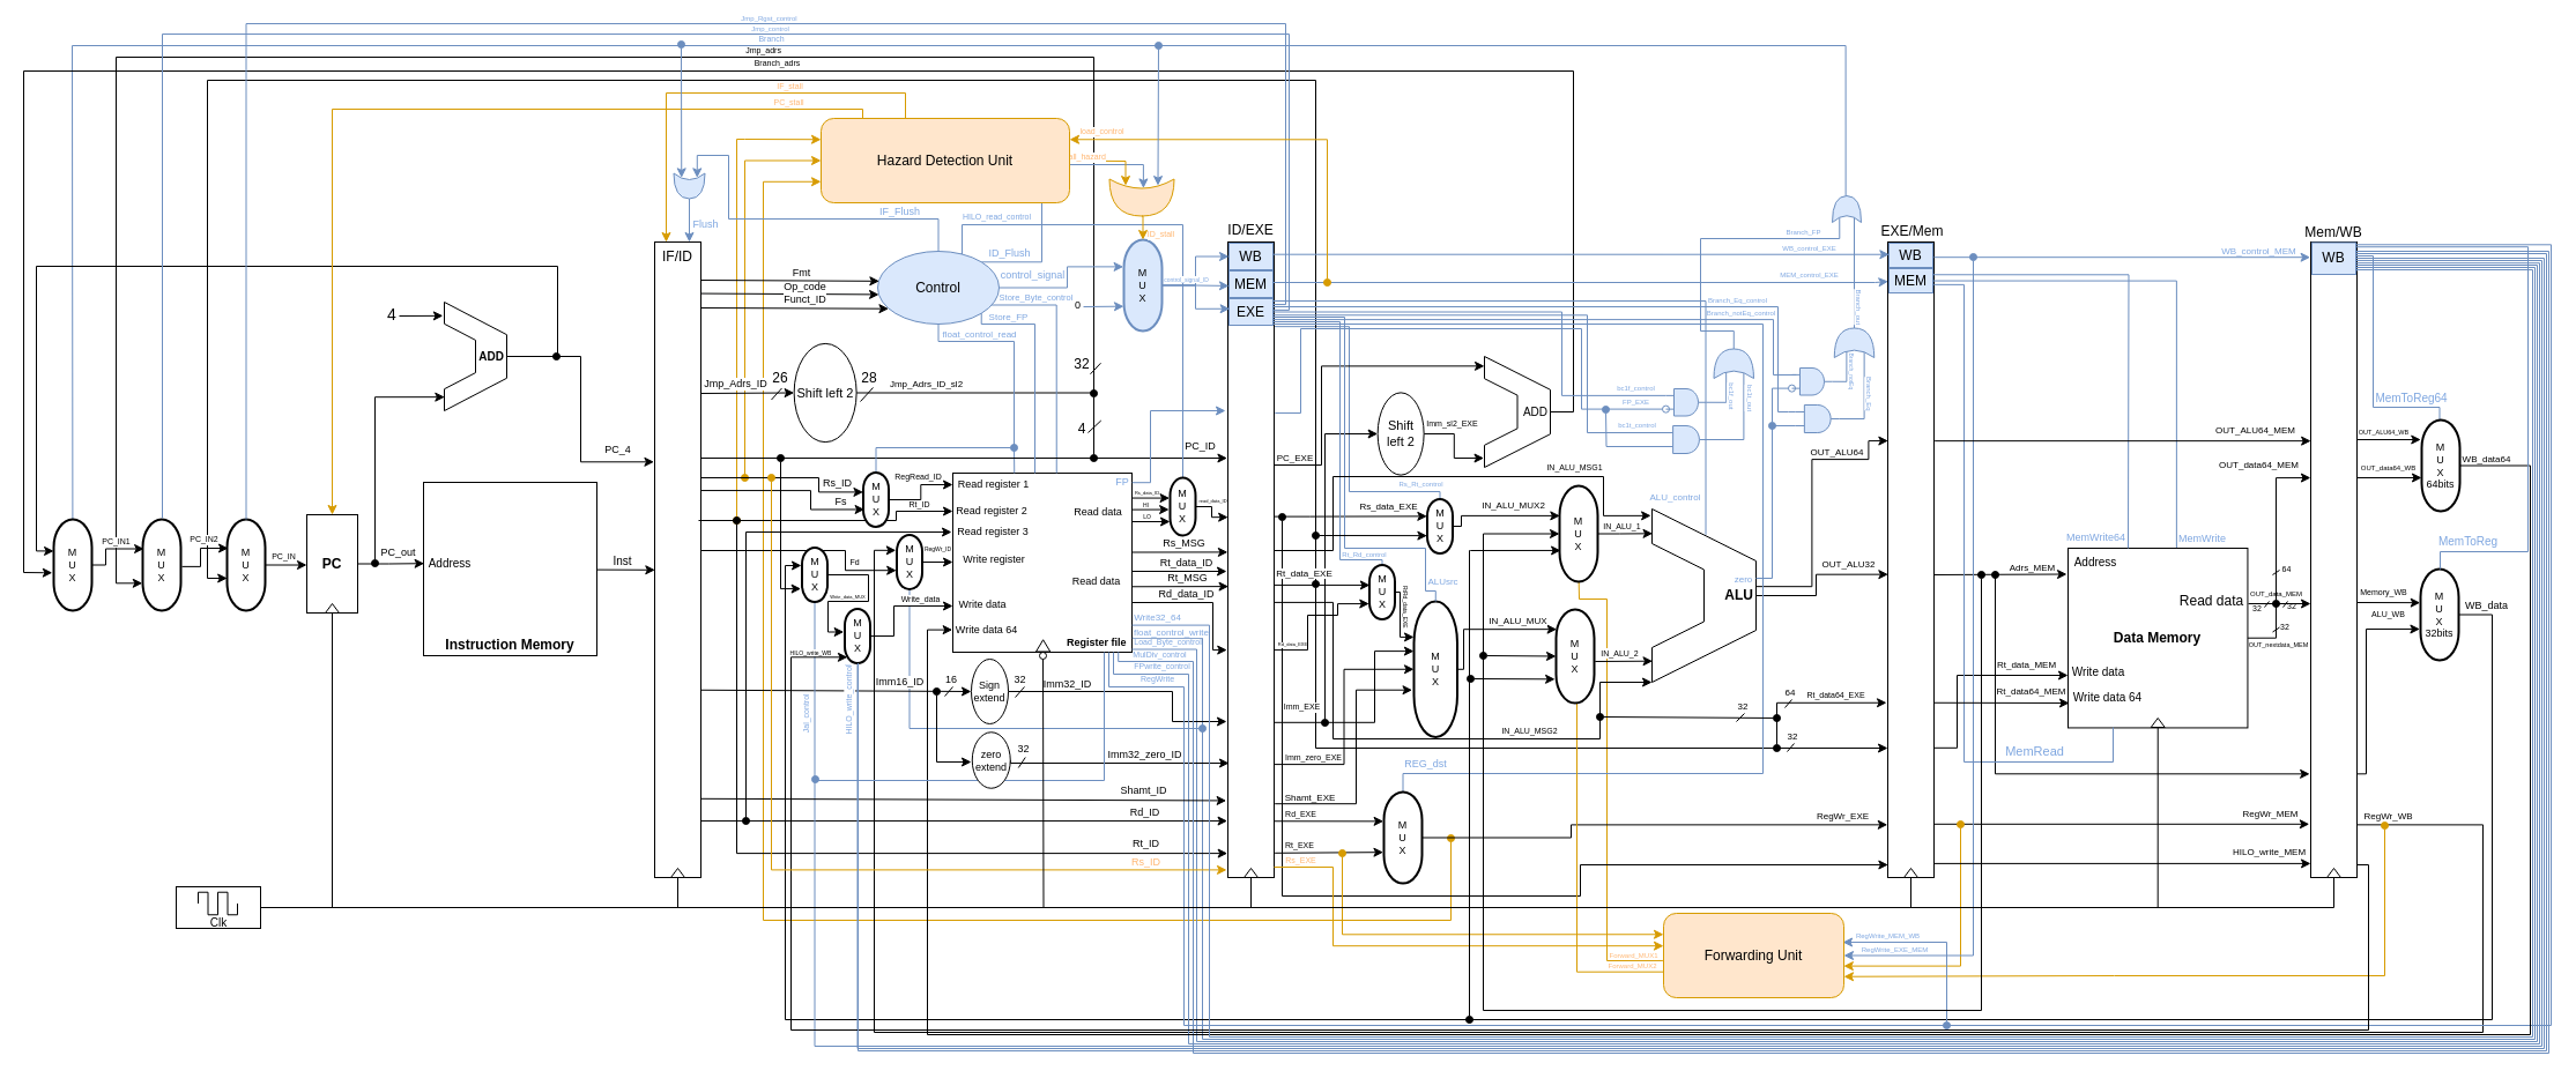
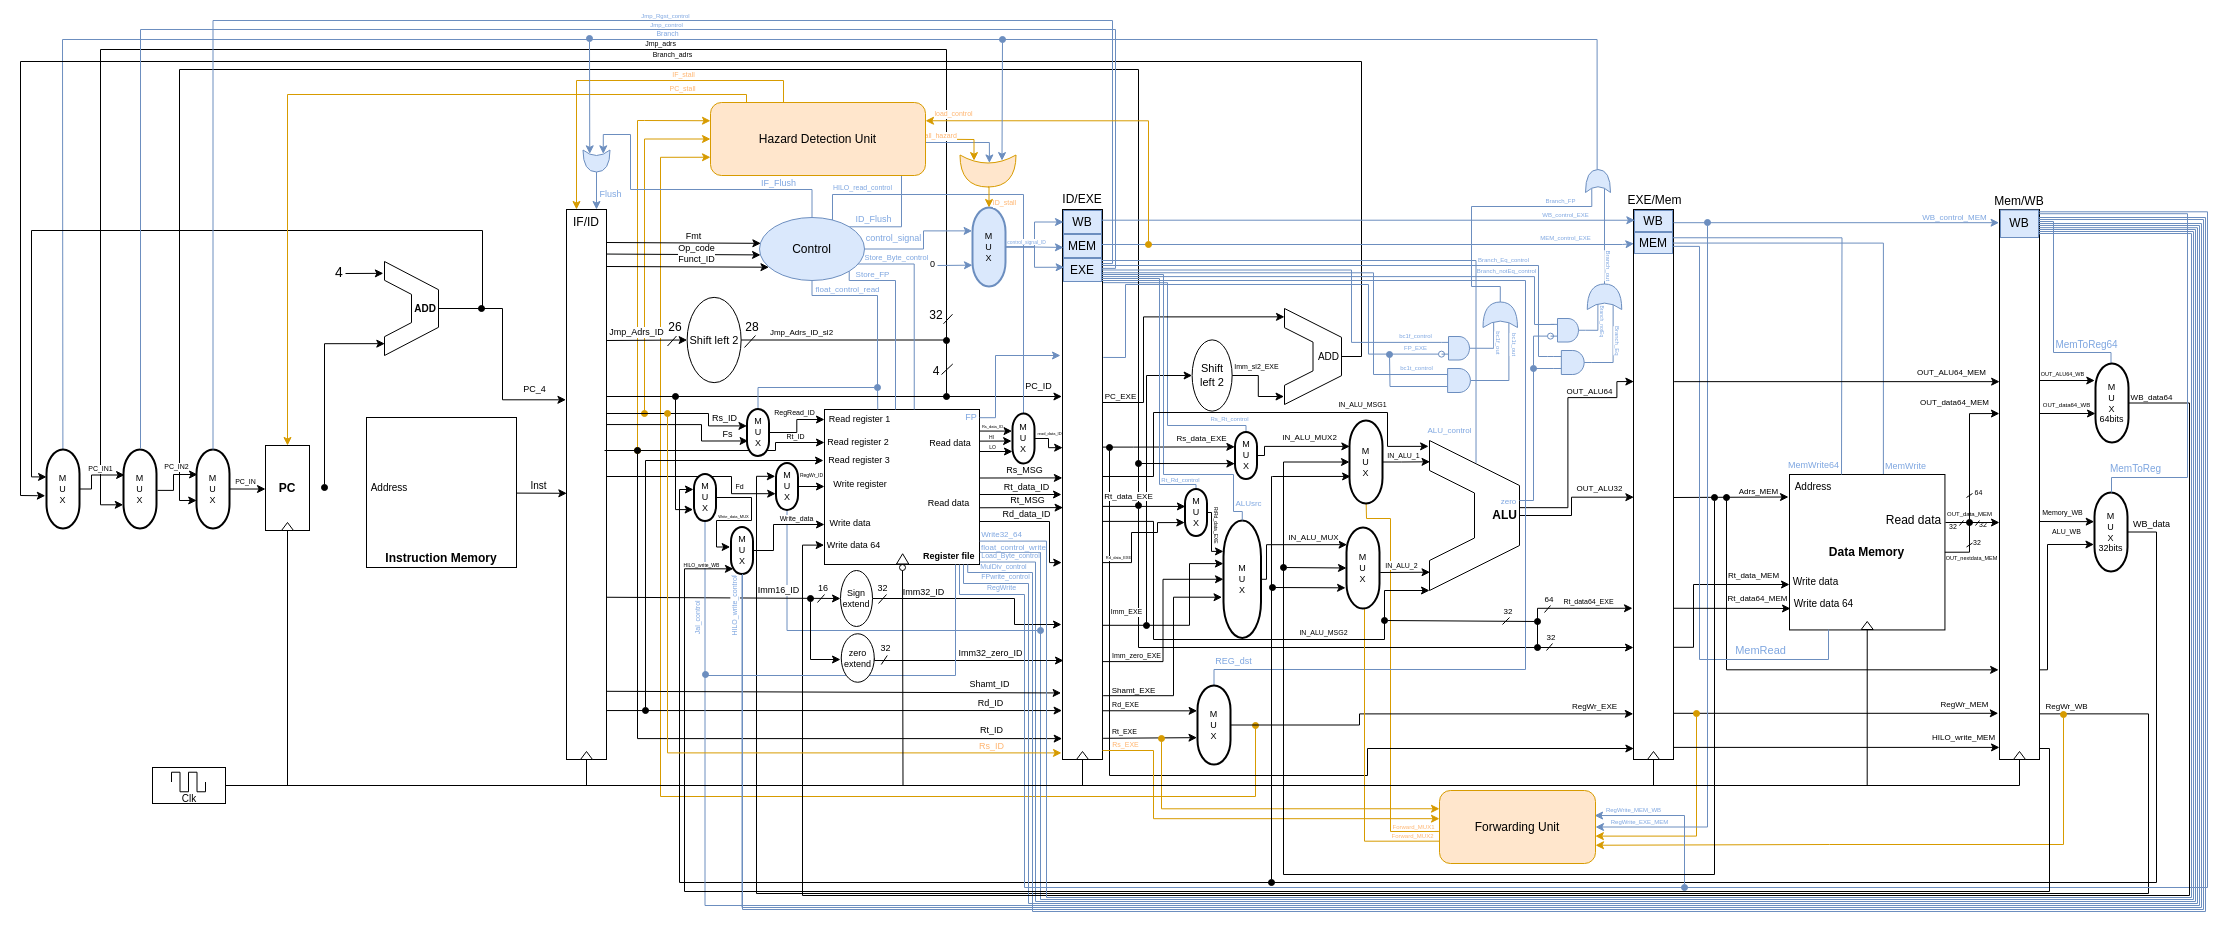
- <mxCell id="35" style="edgeStyle=orthogonalEdgeStyle;rounded=0;orthogonalLoop=1;jettySize=auto;html=1;exitX=1;exitY=0.5;exitDx=0;exitDy=0;entryX=0.004;entryY=0.468;entryDx=0;entryDy=0;entryPerimeter=0;" parent="1" source="37" target="40" edge="1"><mxGeometry relative="1" as="geometry"><Array as="points"><mxPoint x="336" y="487" /></Array></mxGeometry></mxCell>
- <mxCell id="36" value="PC_out" style="edgeLabel;html=1;align=center;verticalAlign=middle;resizable=0;points=[];fontSize=9;" parent="35" vertex="1" connectable="0"><mxGeometry x="0.127" relative="1" as="geometry"><mxPoint x="2.67" y="-10.45" as="offset" /></mxGeometry></mxCell>
